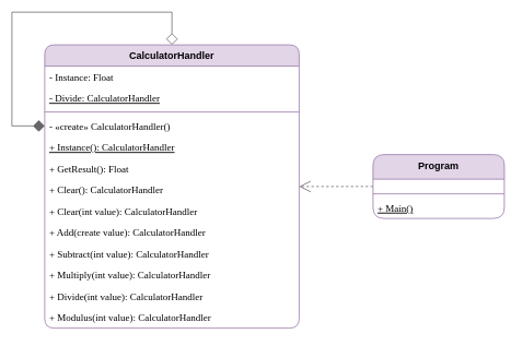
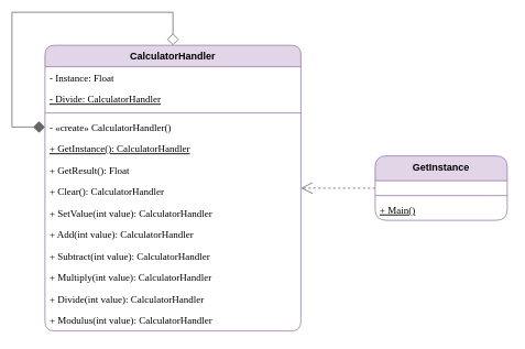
- <mxCell id="8" value="+ Instance(): CalculatorHandler" style="text;strokeColor=none;fillColor=none;align=left;verticalAlign=top;spacingLeft=4;spacingRight=4;overflow=hidden;rotatable=0;points=[[0,0.5],[1,0.5]];portConstraint=eastwest;rounded=0;shadow=0;glass=0;sketch=0;fontFamily=Hack Nerd Font Mono;fontStyle=4" vertex="1" parent="2"><mxGeometry y="112" width="310" height="26" as="geometry" /></mxCell>
+ <mxCell id="8" value="+ GetInstance(): CalculatorHandler" style="text;strokeColor=none;fillColor=none;align=left;verticalAlign=top;spacingLeft=4;spacingRight=4;overflow=hidden;rotatable=0;points=[[0,0.5],[1,0.5]];portConstraint=eastwest;rounded=0;shadow=0;glass=0;sketch=0;fontFamily=Hack Nerd Font Mono;fontStyle=4" vertex="1" parent="2"><mxGeometry y="112" width="310" height="26" as="geometry" /></mxCell>
- <mxCell id="18" value="Program" style="swimlane;fontStyle=1;align=center;verticalAlign=top;childLayout=stackLayout;horizontal=1;startSize=30;horizontalStack=0;resizeParent=1;resizeParentMax=0;resizeLast=0;collapsible=1;marginBottom=0;fillColor=#e1d5e7;strokeColor=#9673a6;rounded=1;" parent="1" vertex="1"><mxGeometry x="420" y="154" width="160" height="78" as="geometry" /></mxCell>
+ <mxCell id="18" value="GetInstance" style="swimlane;fontStyle=1;align=center;verticalAlign=top;childLayout=stackLayout;horizontal=1;startSize=30;horizontalStack=0;resizeParent=1;resizeParentMax=0;resizeLast=0;collapsible=1;marginBottom=0;fillColor=#e1d5e7;strokeColor=#9673a6;rounded=1;" parent="1" vertex="1"><mxGeometry x="420" y="154" width="160" height="78" as="geometry" /></mxCell>
- <mxCell id="11" value="+ Clear(int value): CalculatorHandler" style="text;strokeColor=none;fillColor=none;align=left;verticalAlign=top;spacingLeft=4;spacingRight=4;overflow=hidden;rotatable=0;points=[[0,0.5],[1,0.5]];portConstraint=eastwest;rounded=0;shadow=0;glass=0;sketch=0;fontFamily=Hack Nerd Font Mono;" parent="2" vertex="1"><mxGeometry y="190" width="310" height="26" as="geometry" /></mxCell>
+ <mxCell id="11" value="+ SetValue(int value): CalculatorHandler" style="text;strokeColor=none;fillColor=none;align=left;verticalAlign=top;spacingLeft=4;spacingRight=4;overflow=hidden;rotatable=0;points=[[0,0.5],[1,0.5]];portConstraint=eastwest;rounded=0;shadow=0;glass=0;sketch=0;fontFamily=Hack Nerd Font Mono;" parent="2" vertex="1"><mxGeometry y="190" width="310" height="26" as="geometry" /></mxCell>
- <mxCell id="12" value="+ Add(create value): CalculatorHandler" style="text;strokeColor=none;fillColor=none;align=left;verticalAlign=top;spacingLeft=4;spacingRight=4;overflow=hidden;rotatable=0;points=[[0,0.5],[1,0.5]];portConstraint=eastwest;rounded=0;shadow=0;glass=0;sketch=0;fontFamily=Hack Nerd Font Mono;" parent="2" vertex="1"><mxGeometry y="216" width="310" height="26" as="geometry" /></mxCell>
+ <mxCell id="12" value="+ Add(int value): CalculatorHandler" style="text;strokeColor=none;fillColor=none;align=left;verticalAlign=top;spacingLeft=4;spacingRight=4;overflow=hidden;rotatable=0;points=[[0,0.5],[1,0.5]];portConstraint=eastwest;rounded=0;shadow=0;glass=0;sketch=0;fontFamily=Hack Nerd Font Mono;" parent="2" vertex="1"><mxGeometry y="216" width="310" height="26" as="geometry" /></mxCell>
